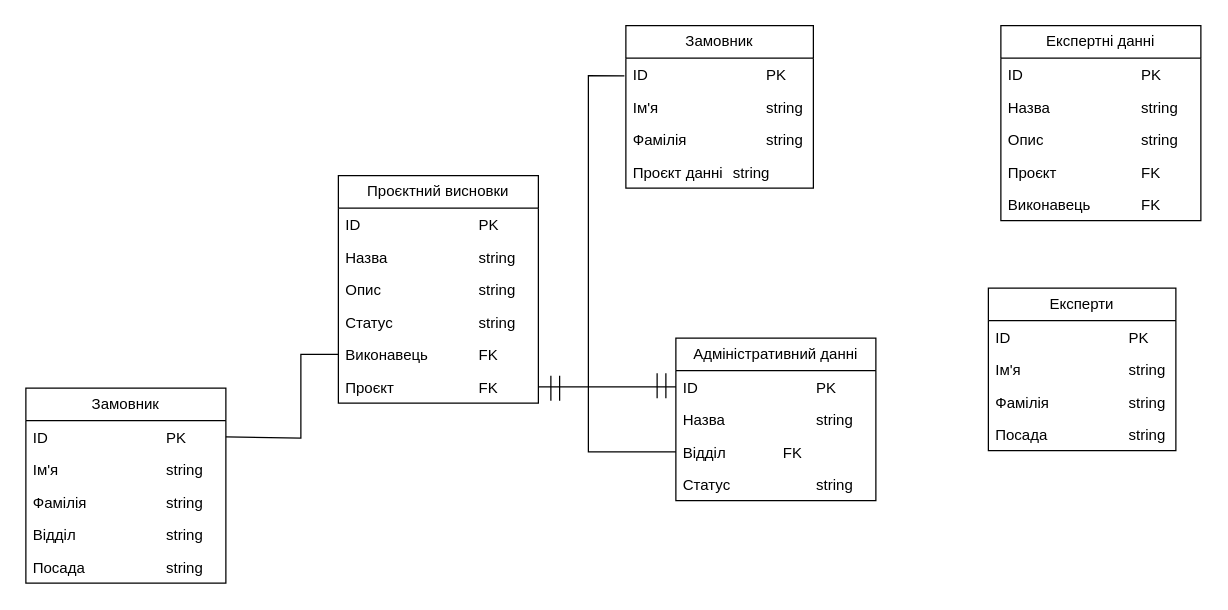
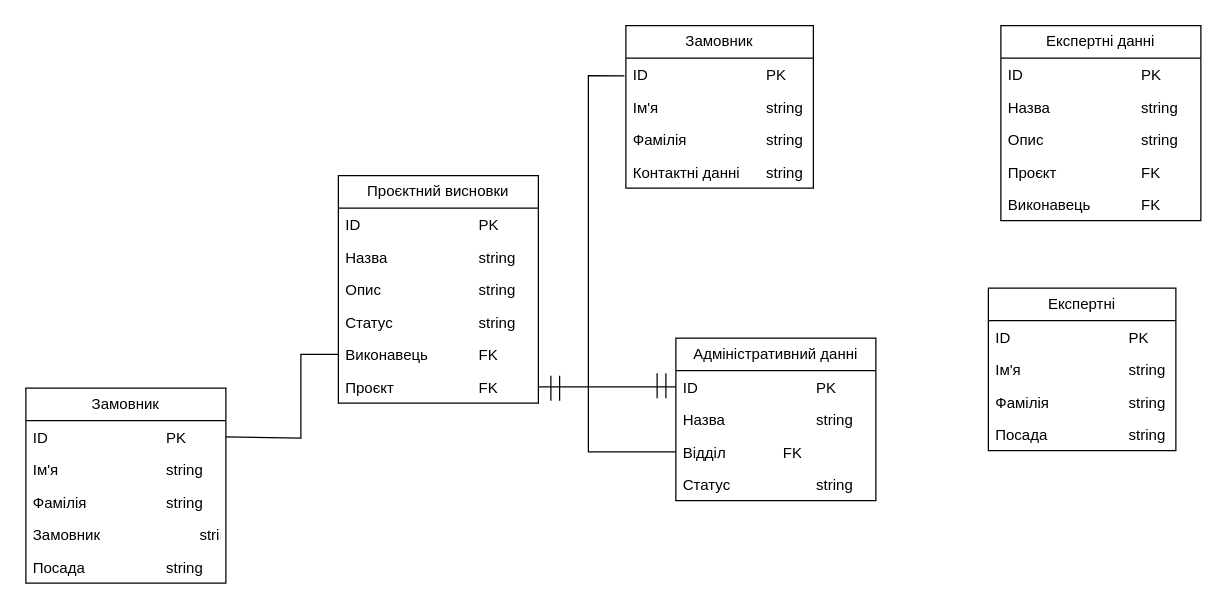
- <mxCell id="18" value="Проєкт данні&lt;span style=&quot;white-space: pre;&quot;&gt;&#09;&lt;/span&gt;string" style="text;strokeColor=none;fillColor=none;align=left;verticalAlign=top;spacingLeft=4;spacingRight=4;overflow=hidden;rotatable=0;points=[[0,0.5],[1,0.5]];portConstraint=eastwest;whiteSpace=wrap;html=1;" vertex="1" parent="14"><mxGeometry y="104" width="150" height="26" as="geometry" /></mxCell>
+ <mxCell id="18" value="Контактні данні&lt;span style=&quot;white-space: pre;&quot;&gt;&#09;&lt;/span&gt;string" style="text;strokeColor=none;fillColor=none;align=left;verticalAlign=top;spacingLeft=4;spacingRight=4;overflow=hidden;rotatable=0;points=[[0,0.5],[1,0.5]];portConstraint=eastwest;whiteSpace=wrap;html=1;" vertex="1" parent="14"><mxGeometry y="104" width="150" height="26" as="geometry" /></mxCell>
- <mxCell id="25" value="Експерти" style="swimlane;fontStyle=0;childLayout=stackLayout;horizontal=1;startSize=26;fillColor=none;horizontalStack=0;resizeParent=1;resizeParentMax=0;resizeLast=0;collapsible=1;marginBottom=0;whiteSpace=wrap;html=1;" vertex="1" parent="1"><mxGeometry x="790" y="230" width="150" height="130" as="geometry" /></mxCell>
+ <mxCell id="25" value="Експертні" style="swimlane;fontStyle=0;childLayout=stackLayout;horizontal=1;startSize=26;fillColor=none;horizontalStack=0;resizeParent=1;resizeParentMax=0;resizeLast=0;collapsible=1;marginBottom=0;whiteSpace=wrap;html=1;" vertex="1" parent="1"><mxGeometry x="790" y="230" width="150" height="130" as="geometry" /></mxCell>
- <mxCell id="23" value="Відділ&lt;span style=&quot;white-space: pre;&quot;&gt;&#09;&lt;/span&gt;&lt;span style=&quot;white-space: pre;&quot;&gt;&#09;&lt;/span&gt;&lt;span style=&quot;white-space: pre;&quot;&gt;&#09;&lt;/span&gt;string" style="text;strokeColor=none;fillColor=none;align=left;verticalAlign=top;spacingLeft=4;spacingRight=4;overflow=hidden;rotatable=0;points=[[0,0.5],[1,0.5]];portConstraint=eastwest;whiteSpace=wrap;html=1;" vertex="1" parent="19"><mxGeometry y="104" width="160" height="26" as="geometry" /></mxCell>
+ <mxCell id="23" value="Замовник&lt;span style=&quot;white-space: pre;&quot;&gt;&#09;&lt;/span&gt;&lt;span style=&quot;white-space: pre;&quot;&gt;&#09;&lt;/span&gt;&lt;span style=&quot;white-space: pre;&quot;&gt;&#09;&lt;/span&gt;string" style="text;strokeColor=none;fillColor=none;align=left;verticalAlign=top;spacingLeft=4;spacingRight=4;overflow=hidden;rotatable=0;points=[[0,0.5],[1,0.5]];portConstraint=eastwest;whiteSpace=wrap;html=1;" vertex="1" parent="19"><mxGeometry y="104" width="160" height="26" as="geometry" /></mxCell>
